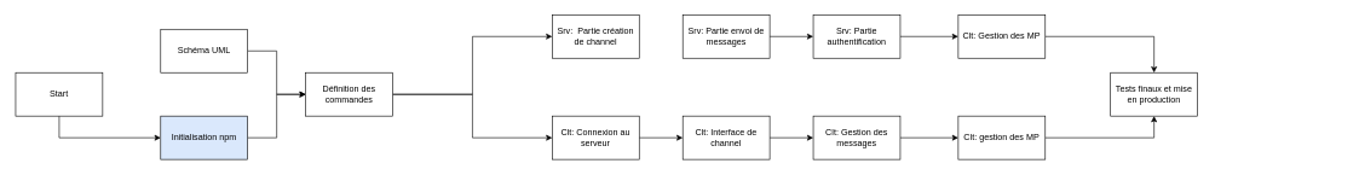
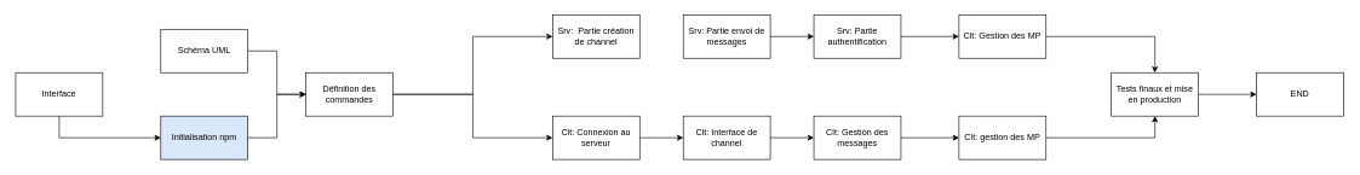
- <mxCell id="3" value="Start" style="rounded=0;whiteSpace=wrap;html=1;" vertex="1" parent="1"><mxGeometry x="20" y="100" width="120" height="60" as="geometry" /></mxCell>
+ <mxCell id="3" value="Interface" style="rounded=0;whiteSpace=wrap;html=1;" vertex="1" parent="1"><mxGeometry x="20" y="100" width="120" height="60" as="geometry" /></mxCell>
+ <mxCell id="26" value="" style="edgeStyle=orthogonalEdgeStyle;rounded=0;orthogonalLoop=1;jettySize=auto;html=1;" edge="1" parent="1" source="27" target="28"><mxGeometry relative="1" as="geometry" /></mxCell>
+ <mxCell id="28" value="END" style="whiteSpace=wrap;html=1;rounded=0;" vertex="1" parent="1"><mxGeometry x="1730" y="100" width="120" height="60" as="geometry" /></mxCell>
